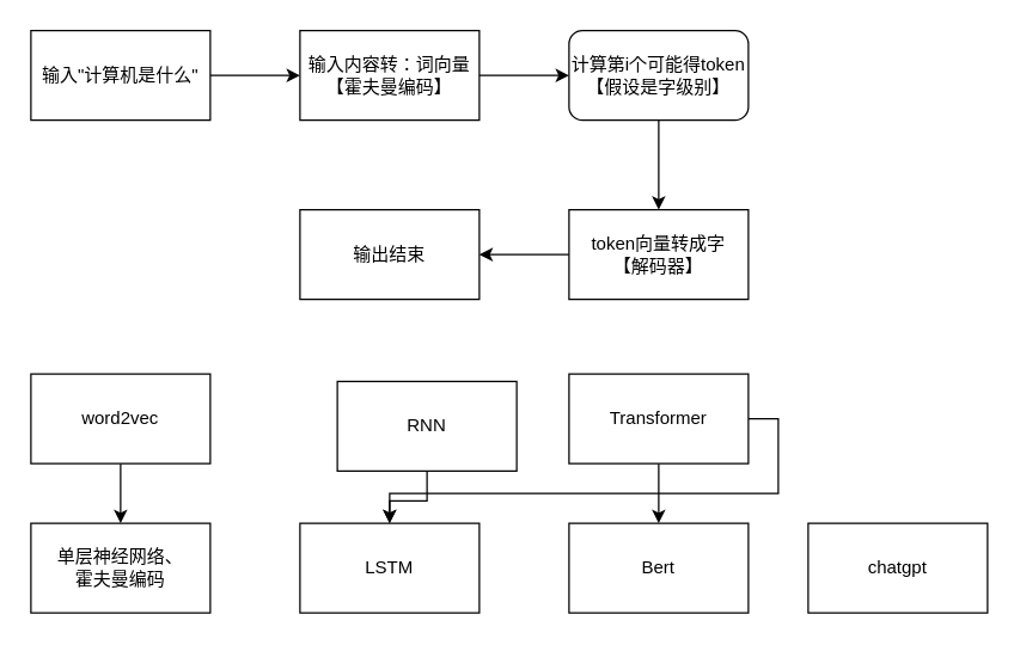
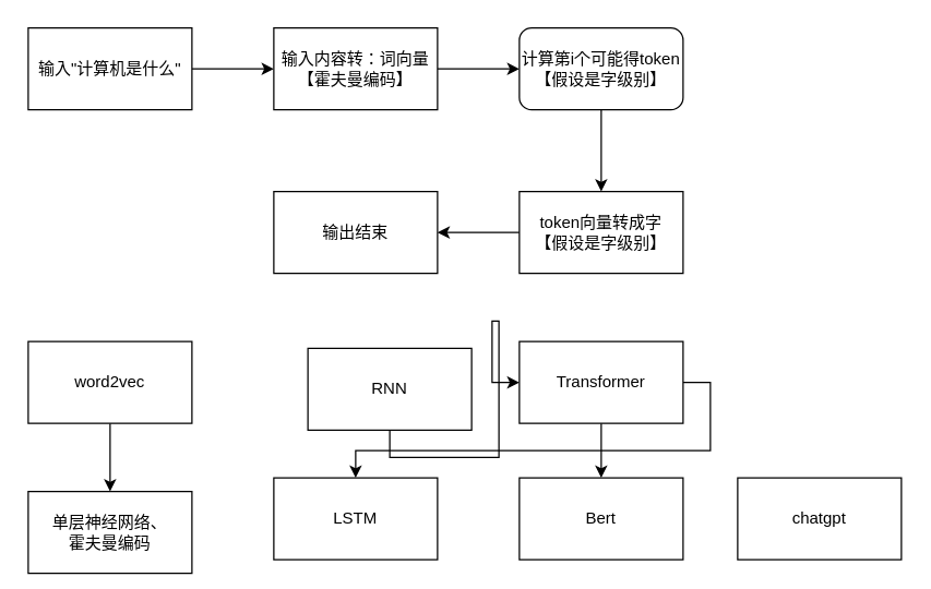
- <mxCell id="9" value="token向量转成字&lt;br&gt;【解码器】" style="rounded=0;whiteSpace=wrap;html=1;" vertex="1" parent="1"><mxGeometry x="380" y="140" width="120" height="60" as="geometry" /></mxCell>
+ <mxCell id="9" value="token向量转成字&lt;br&gt;【假设是字级别】" style="rounded=0;whiteSpace=wrap;html=1;" vertex="1" parent="1"><mxGeometry x="380" y="140" width="120" height="60" as="geometry" /></mxCell>
- <mxCell id="18" style="edgeStyle=orthogonalEdgeStyle;rounded=0;orthogonalLoop=1;jettySize=auto;html=1;exitX=0.5;exitY=1;exitDx=0;exitDy=0;" edge="1" parent="1" source="19" target="20"><mxGeometry relative="1" as="geometry" /></mxCell>
+ <mxCell id="18" style="edgeStyle=orthogonalEdgeStyle;rounded=0;orthogonalLoop=1;jettySize=auto;html=1;exitX=0.5;exitY=1;exitDx=0;exitDy=0;" edge="1" parent="1" source="19" target="15"><mxGeometry relative="1" as="geometry" /></mxCell>
- <mxCell id="17" value="单层神经网络、&lt;br&gt;霍夫曼编码" style="rounded=0;whiteSpace=wrap;html=1;" vertex="1" parent="1"><mxGeometry x="20" y="350" width="120" height="60" as="geometry" /></mxCell>
+ <mxCell id="17" value="单层神经网络、&lt;br&gt;霍夫曼编码" style="rounded=0;whiteSpace=wrap;html=1;" vertex="1" parent="1"><mxGeometry x="20" y="360" width="120" height="60" as="geometry" /></mxCell>
